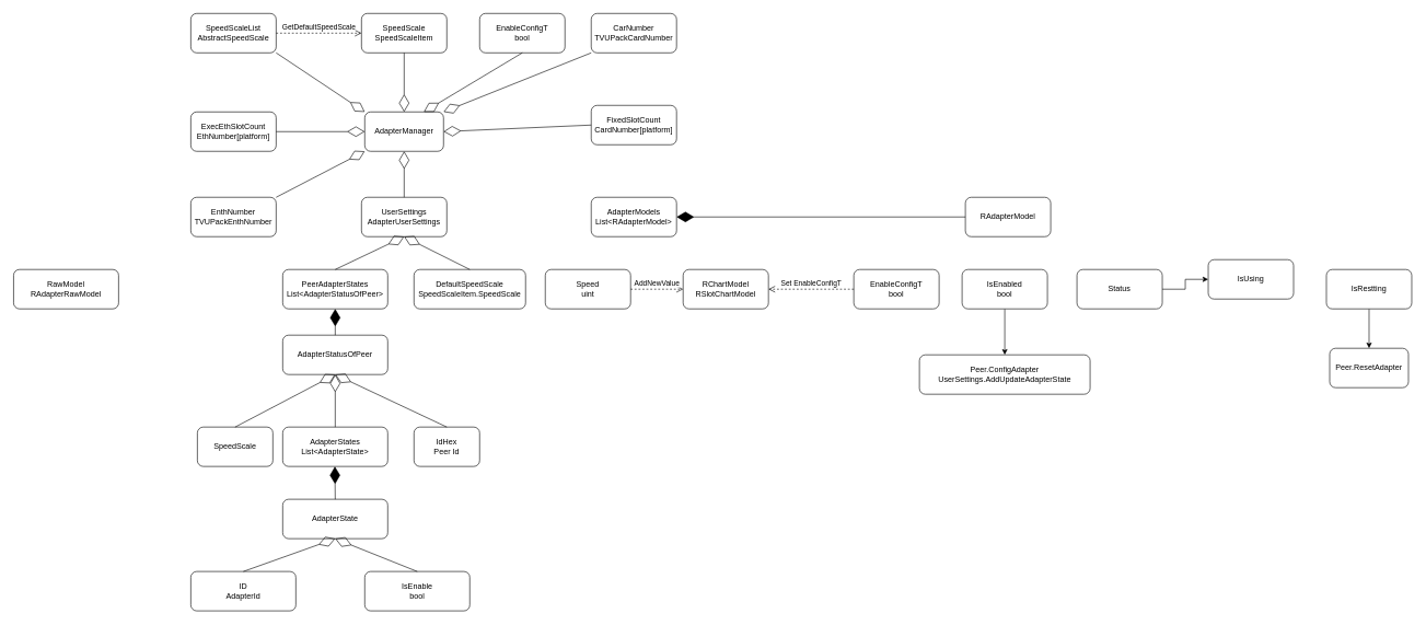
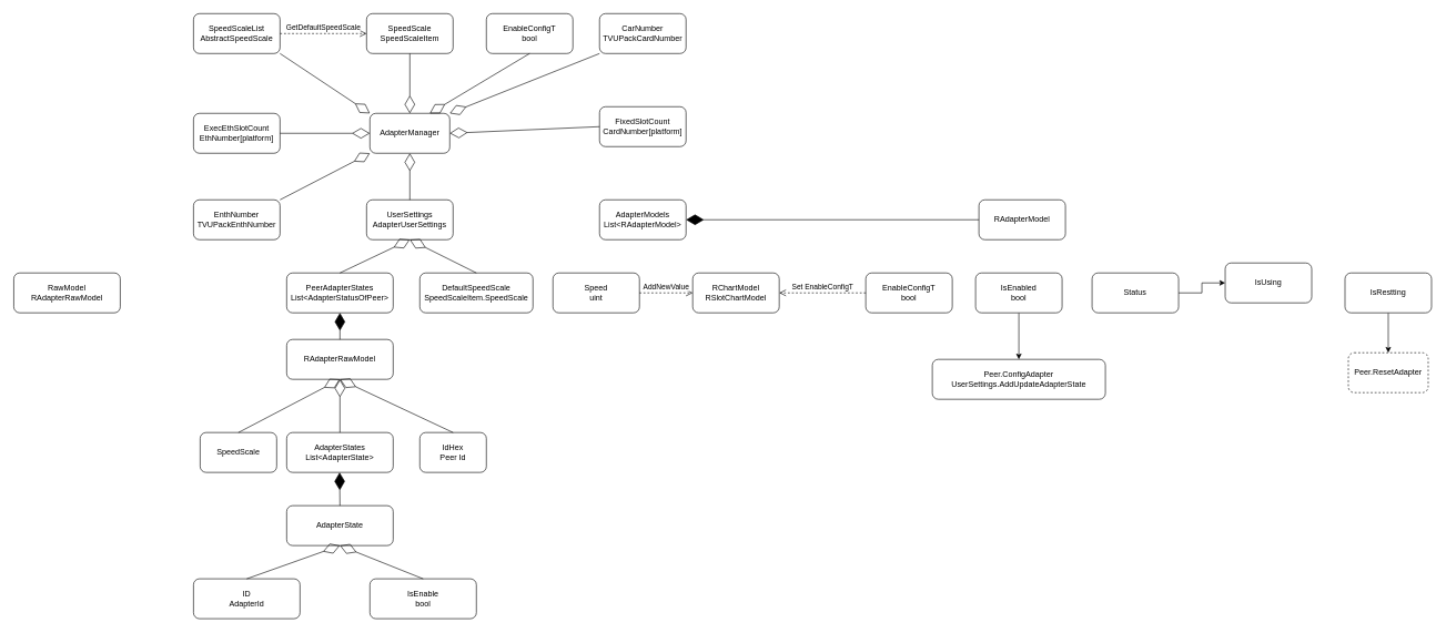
- <mxCell id="25" value="AdapterStatusOfPeer" style="rounded=1;whiteSpace=wrap;html=1;" vertex="1" parent="1"><mxGeometry x="430" y="510" width="160" height="60" as="geometry" /></mxCell>
+ <mxCell id="25" value="RAdapterRawModel" style="rounded=1;whiteSpace=wrap;html=1;" vertex="1" parent="1"><mxGeometry x="430" y="510" width="160" height="60" as="geometry" /></mxCell>
- <mxCell id="54" value="Peer.ResetAdapter" style="whiteSpace=wrap;html=1;rounded=1;" vertex="1" parent="1"><mxGeometry x="2025" y="530" width="120" height="60" as="geometry" /></mxCell>
+ <mxCell id="54" value="Peer.ResetAdapter" style="whiteSpace=wrap;html=1;rounded=1;dashed=1;" vertex="1" parent="1"><mxGeometry x="2025" y="530" width="120" height="60" as="geometry" /></mxCell>
